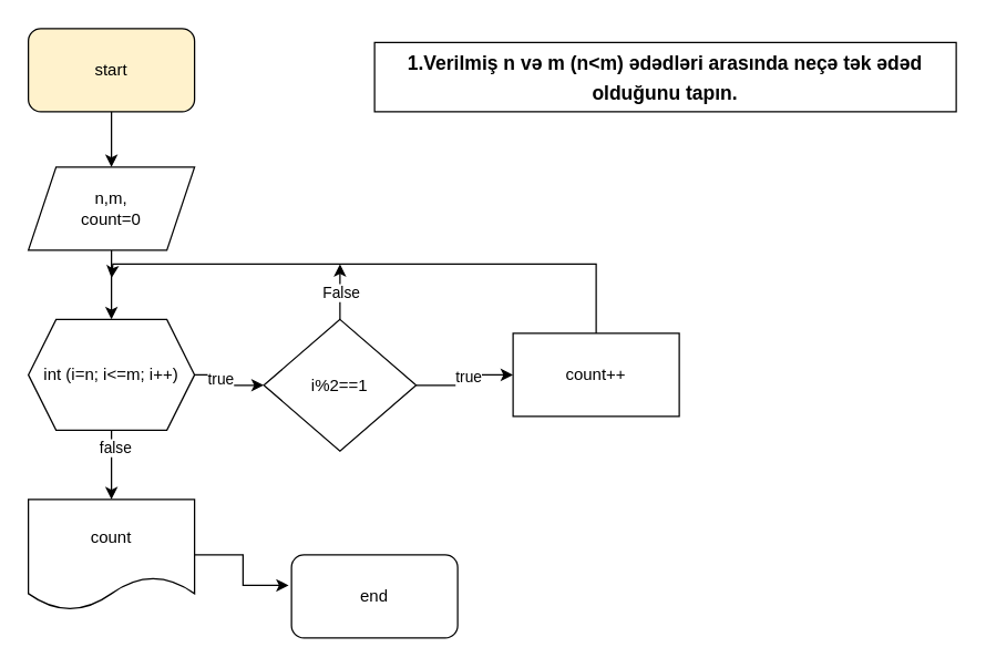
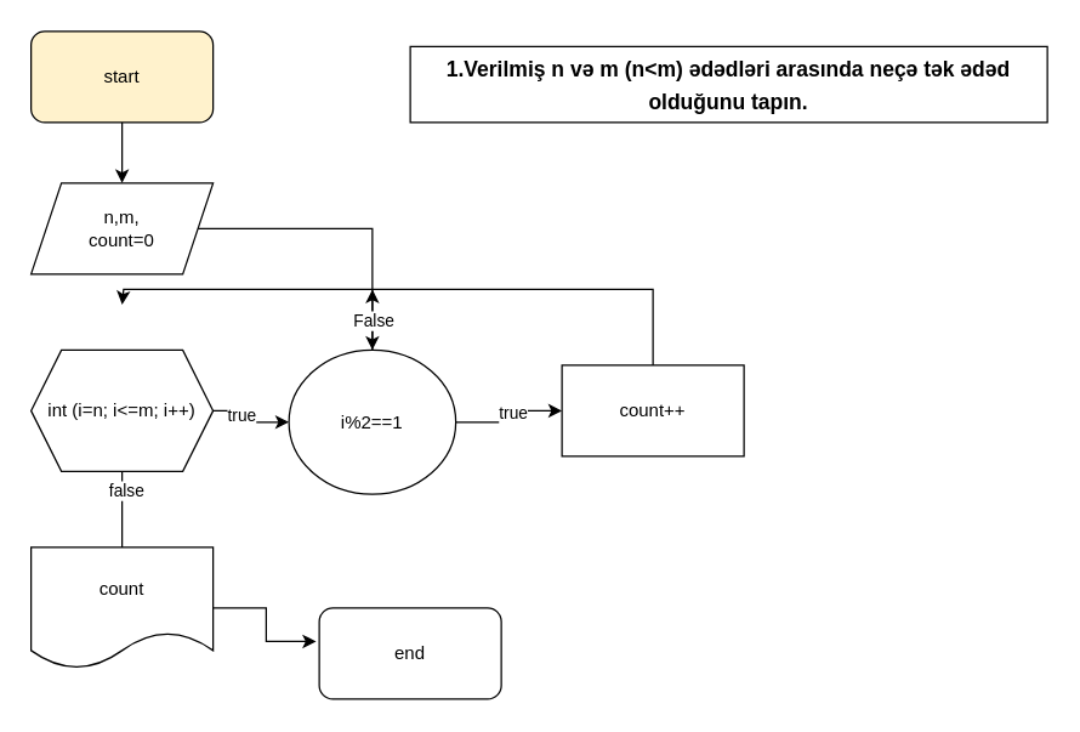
- <mxCell id="4" value="" style="edgeStyle=orthogonalEdgeStyle;rounded=0;orthogonalLoop=1;jettySize=auto;html=1;" edge="1" parent="1" source="5" target="10"><mxGeometry relative="1" as="geometry" /></mxCell>
+ <mxCell id="4" value="" style="edgeStyle=orthogonalEdgeStyle;rounded=0;orthogonalLoop=1;jettySize=auto;html=1;" edge="1" parent="1" source="5" target="15"><mxGeometry relative="1" as="geometry" /></mxCell>
- <mxCell id="15" value="i%2==1" style="rhombus;whiteSpace=wrap;html=1;" vertex="1" parent="1"><mxGeometry x="190" y="230" width="110" height="95" as="geometry" /></mxCell>
+ <mxCell id="15" value="i%2==1" style="ellipse;whiteSpace=wrap;html=1;" vertex="1" parent="1"><mxGeometry x="190" y="230" width="110" height="95" as="geometry" /></mxCell>
- <mxCell id="8" value="" style="edgeStyle=orthogonalEdgeStyle;rounded=0;orthogonalLoop=1;jettySize=auto;html=1;" edge="1" parent="1" source="10" target="18"><mxGeometry relative="1" as="geometry" /></mxCell>
+ <mxCell id="8" value="" style="edgeStyle=orthogonalEdgeStyle;rounded=0;orthogonalLoop=1;jettySize=auto;html=1;endArrow=none;" edge="1" parent="1" source="10" target="18"><mxGeometry relative="1" as="geometry" /></mxCell>
